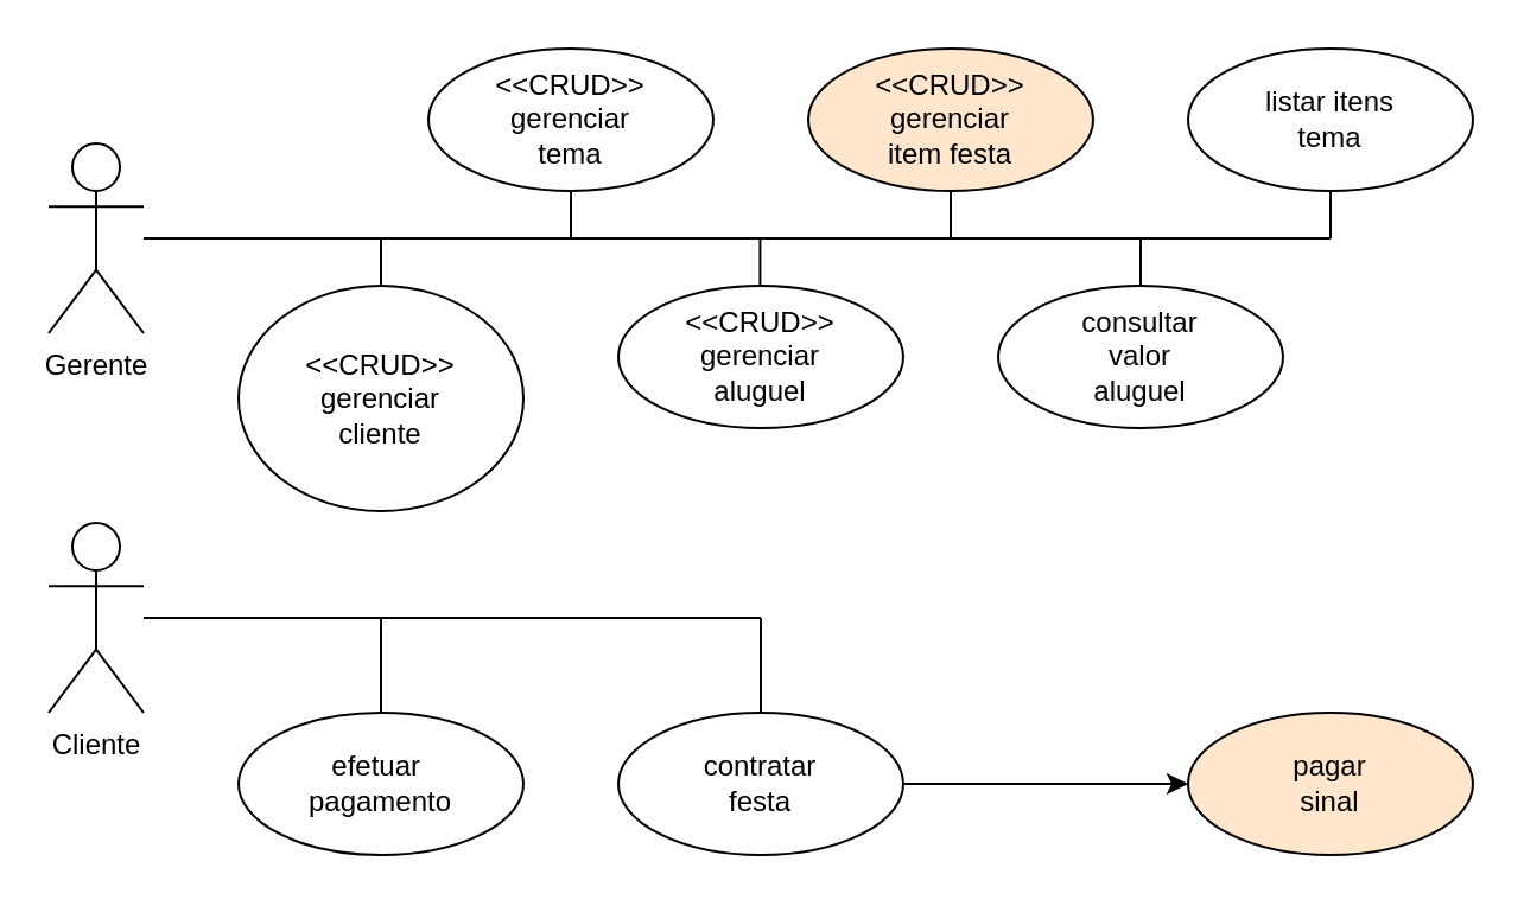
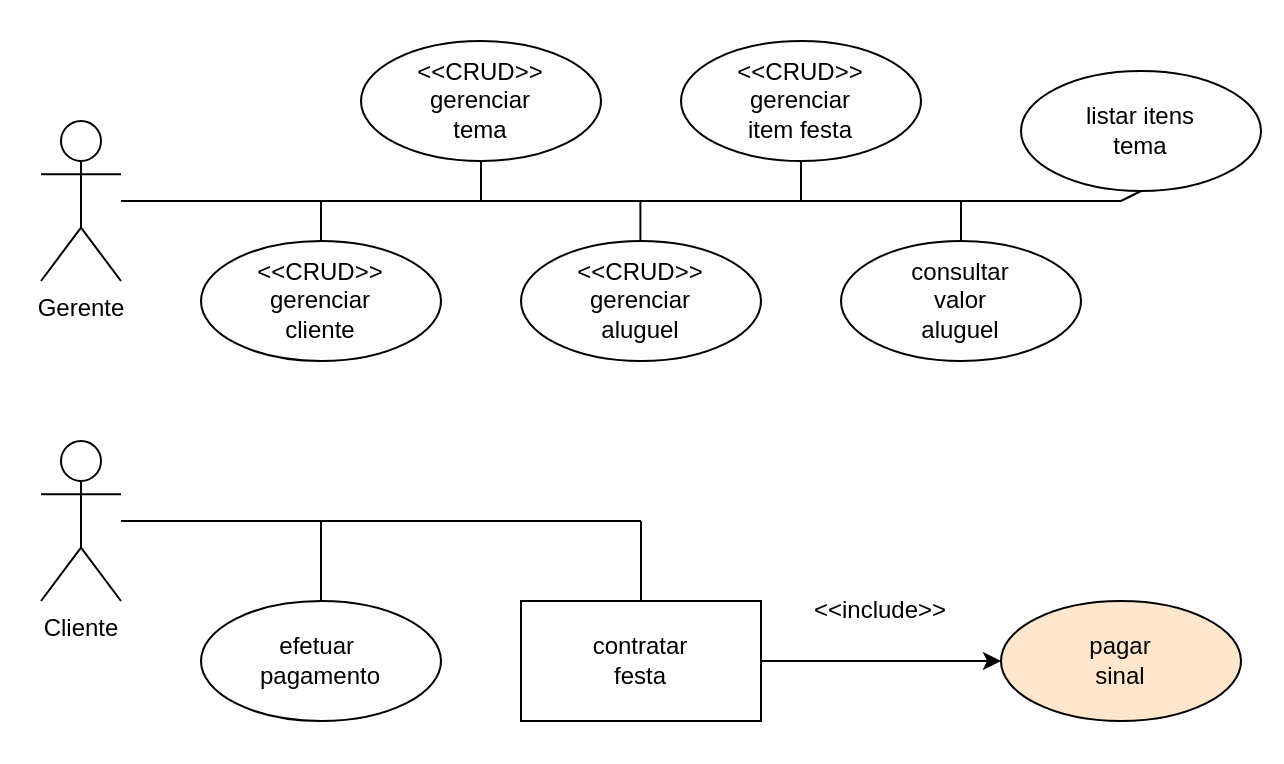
- <mxCell id="6" value="&lt;div&gt;&amp;lt;&amp;lt;CRUD&amp;gt;&amp;gt;&lt;/div&gt;&lt;div&gt;gerenciar&lt;/div&gt;&lt;div&gt;item festa&lt;br&gt;&lt;/div&gt;" style="ellipse;whiteSpace=wrap;html=1;fillColor=#ffe6cc;" vertex="1" parent="1"><mxGeometry x="340" y="20" width="120" height="60" as="geometry" /></mxCell>
+ <mxCell id="6" value="&lt;div&gt;&amp;lt;&amp;lt;CRUD&amp;gt;&amp;gt;&lt;/div&gt;&lt;div&gt;gerenciar&lt;/div&gt;&lt;div&gt;item festa&lt;br&gt;&lt;/div&gt;" style="ellipse;whiteSpace=wrap;html=1;" vertex="1" parent="1"><mxGeometry x="340" y="20" width="120" height="60" as="geometry" /></mxCell>
- <mxCell id="8" value="&lt;div&gt;listar itens&lt;/div&gt;&lt;div&gt;tema&lt;br&gt;&lt;/div&gt;" style="ellipse;whiteSpace=wrap;html=1;" vertex="1" parent="1"><mxGeometry x="500" y="20" width="120" height="60" as="geometry" /></mxCell>
+ <mxCell id="8" value="&lt;div&gt;listar itens&lt;/div&gt;&lt;div&gt;tema&lt;br&gt;&lt;/div&gt;" style="ellipse;whiteSpace=wrap;html=1;" vertex="1" parent="1"><mxGeometry x="510" y="35" width="120" height="60" as="geometry" /></mxCell>
- <mxCell id="3" value="&lt;div&gt;&amp;lt;&amp;lt;CRUD&amp;gt;&amp;gt;&lt;/div&gt;&lt;div&gt;gerenciar&lt;/div&gt;&lt;div&gt;cliente&lt;br&gt;&lt;/div&gt;" style="ellipse;whiteSpace=wrap;html=1;" vertex="1" parent="1"><mxGeometry x="100" y="120" width="120" height="95" as="geometry" /></mxCell>
+ <mxCell id="3" value="&lt;div&gt;&amp;lt;&amp;lt;CRUD&amp;gt;&amp;gt;&lt;/div&gt;&lt;div&gt;gerenciar&lt;/div&gt;&lt;div&gt;cliente&lt;br&gt;&lt;/div&gt;" style="ellipse;whiteSpace=wrap;html=1;" vertex="1" parent="1"><mxGeometry x="100" y="120" width="120" height="60" as="geometry" /></mxCell>
+ <mxCell id="24" value="&amp;lt;&amp;lt;include&amp;gt;&amp;gt;" style="text;html=1;align=center;verticalAlign=middle;whiteSpace=wrap;rounded=0;" vertex="1" parent="1"><mxGeometry x="410" y="290" width="60" height="30" as="geometry" /></mxCell>
- <mxCell id="18" value="&lt;div&gt;contratar&lt;/div&gt;&lt;div&gt;festa&lt;br&gt;&lt;/div&gt;" style="ellipse;whiteSpace=wrap;html=1;" vertex="1" parent="1"><mxGeometry x="260" y="300" width="120" height="60" as="geometry" /></mxCell>
+ <mxCell id="18" value="&lt;div&gt;contratar&lt;/div&gt;&lt;div&gt;festa&lt;br&gt;&lt;/div&gt;" style="whiteSpace=wrap;html=1;rounded=0;" vertex="1" parent="1"><mxGeometry x="260" y="300" width="120" height="60" as="geometry" /></mxCell>
